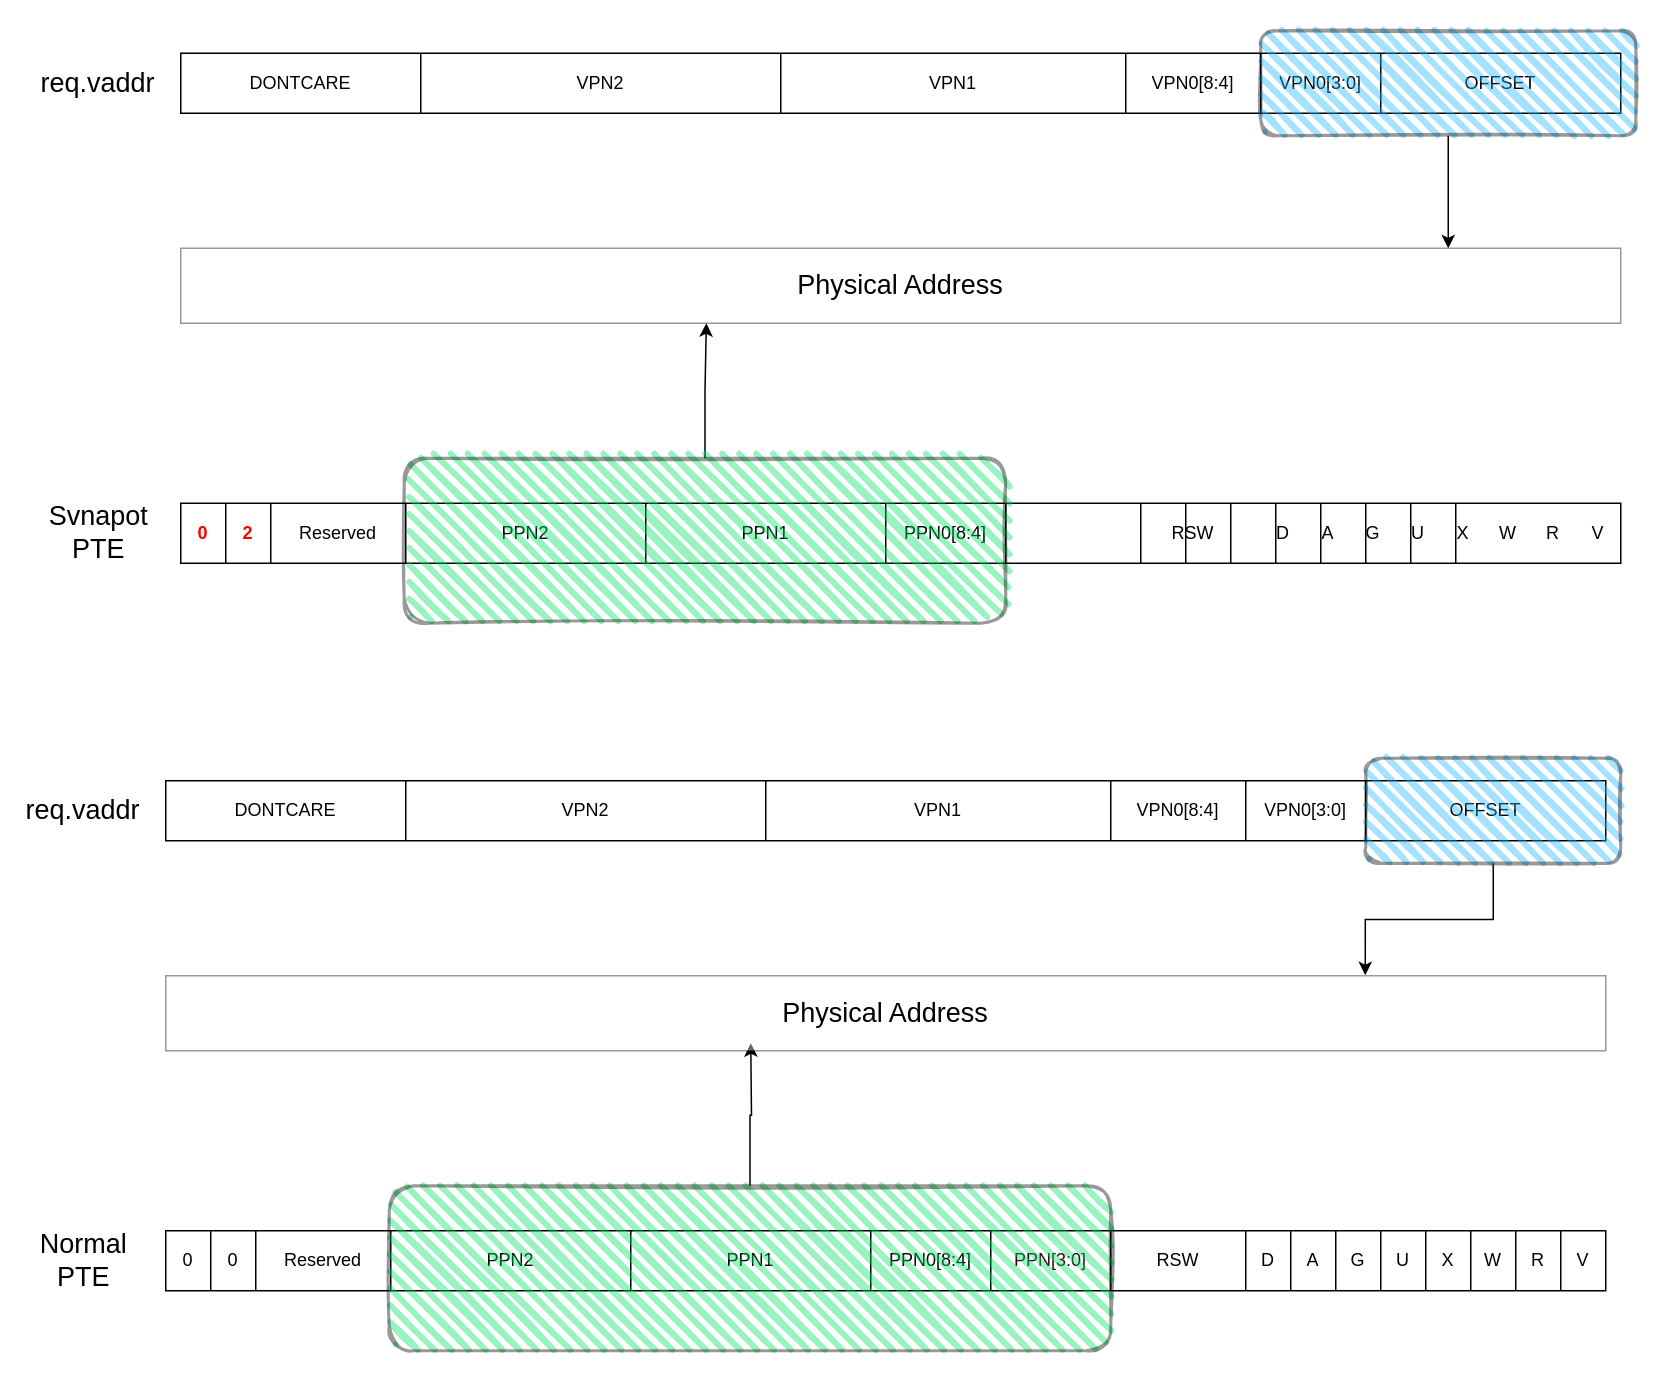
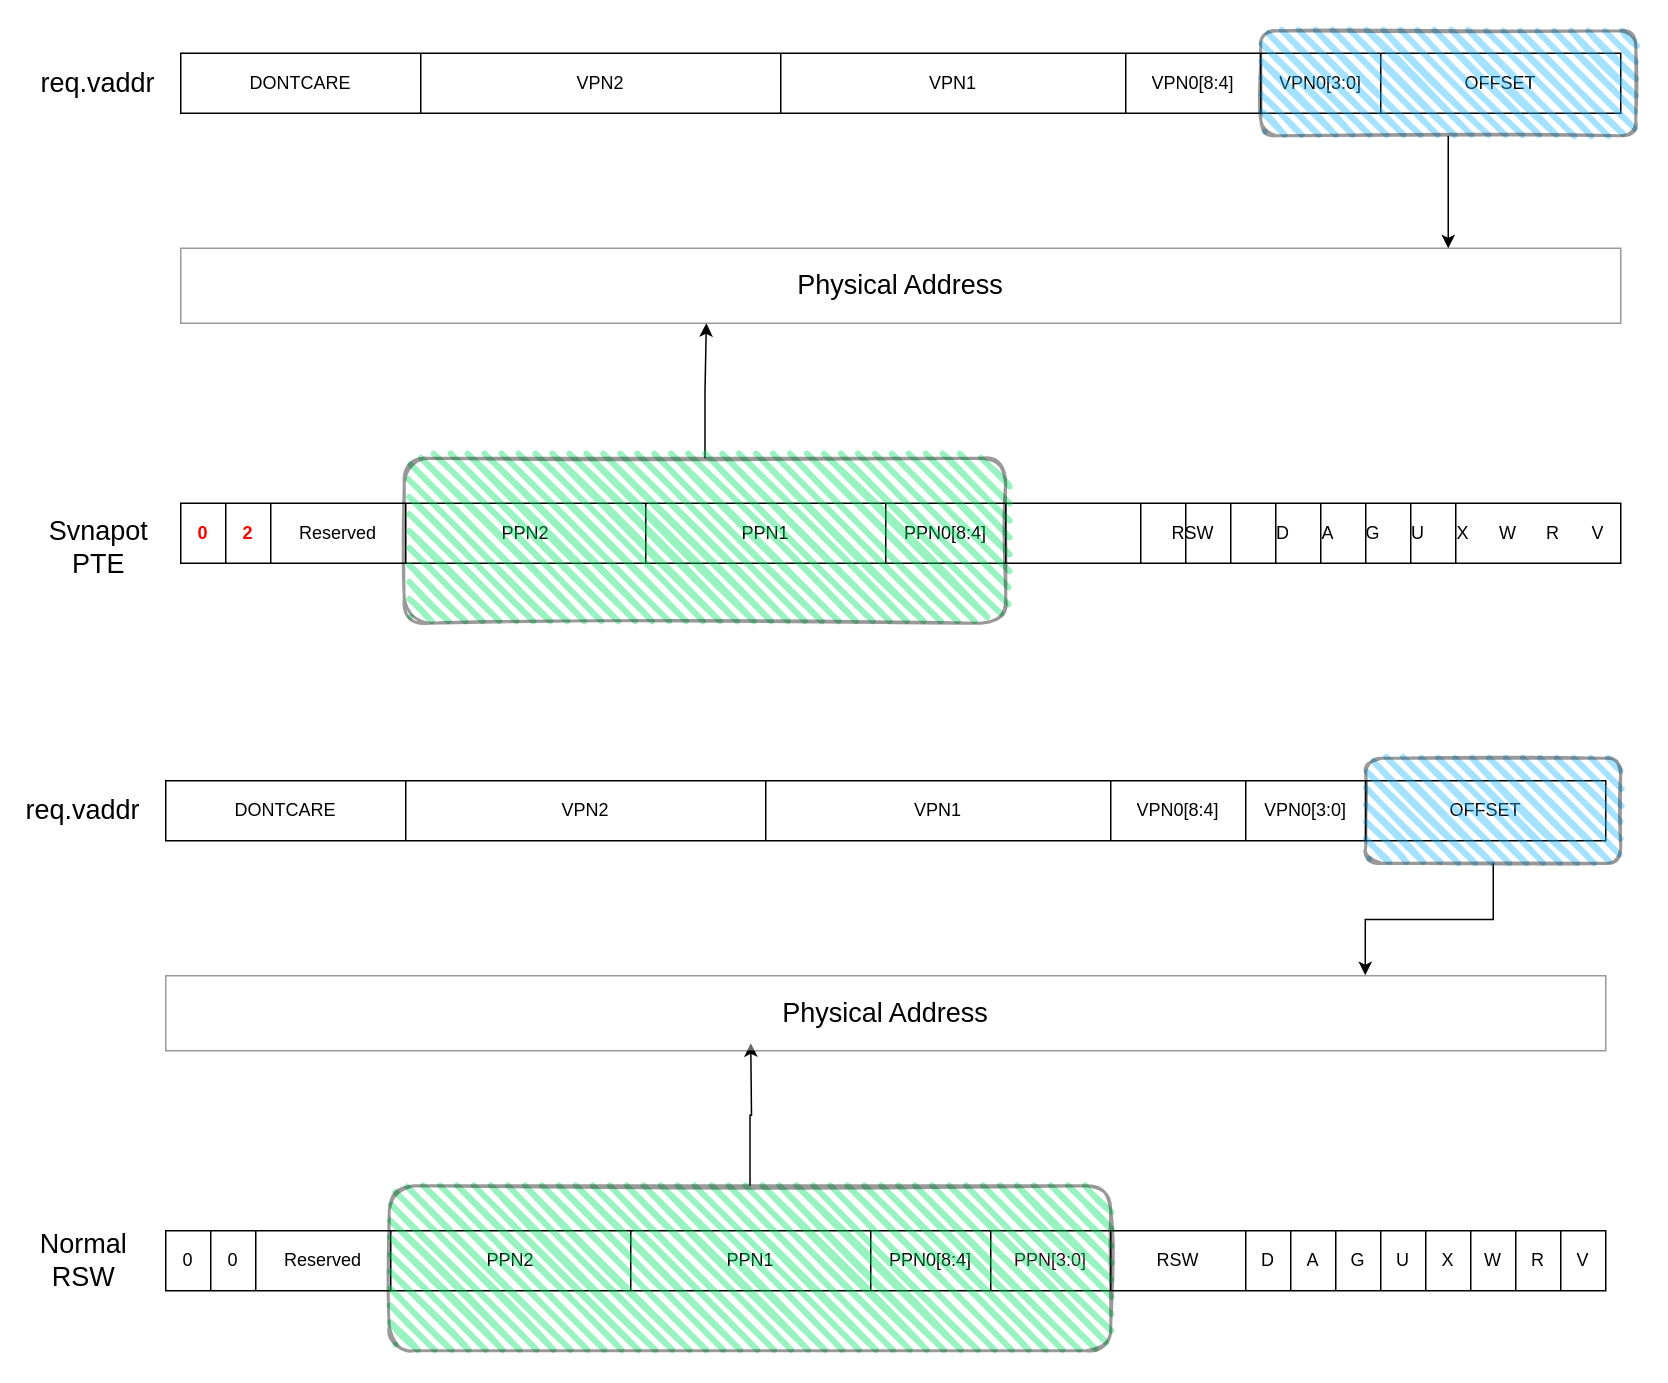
- <mxCell id="33" value="&lt;font style=&quot;font-size: 18px&quot;&gt;Svnapot PTE&lt;/font&gt;" style="text;html=1;strokeColor=none;fillColor=none;align=center;verticalAlign=middle;whiteSpace=wrap;rounded=0;opacity=40;" parent="1" vertex="1"><mxGeometry x="37.5" y="340" width="55" height="30" as="geometry" /></mxCell>
+ <mxCell id="33" value="&lt;font style=&quot;font-size: 18px&quot;&gt;Svnapot PTE&lt;/font&gt;" style="text;html=1;strokeColor=none;fillColor=none;align=center;verticalAlign=middle;whiteSpace=wrap;rounded=0;opacity=40;" parent="1" vertex="1"><mxGeometry x="37.5" y="350" width="55" height="30" as="geometry" /></mxCell>
- <mxCell id="66" value="&lt;font style=&quot;font-size: 18px&quot;&gt;Normal&lt;br&gt;PTE&lt;/font&gt;" style="text;html=1;strokeColor=none;fillColor=none;align=center;verticalAlign=middle;whiteSpace=wrap;rounded=0;opacity=40;" vertex="1" parent="1"><mxGeometry x="27.5" y="825" width="55" height="30" as="geometry" /></mxCell>
+ <mxCell id="66" value="&lt;font style=&quot;font-size: 18px&quot;&gt;Normal&lt;br&gt;RSW&lt;/font&gt;" style="text;html=1;strokeColor=none;fillColor=none;align=center;verticalAlign=middle;whiteSpace=wrap;rounded=0;opacity=40;" vertex="1" parent="1"><mxGeometry x="27.5" y="825" width="55" height="30" as="geometry" /></mxCell>
